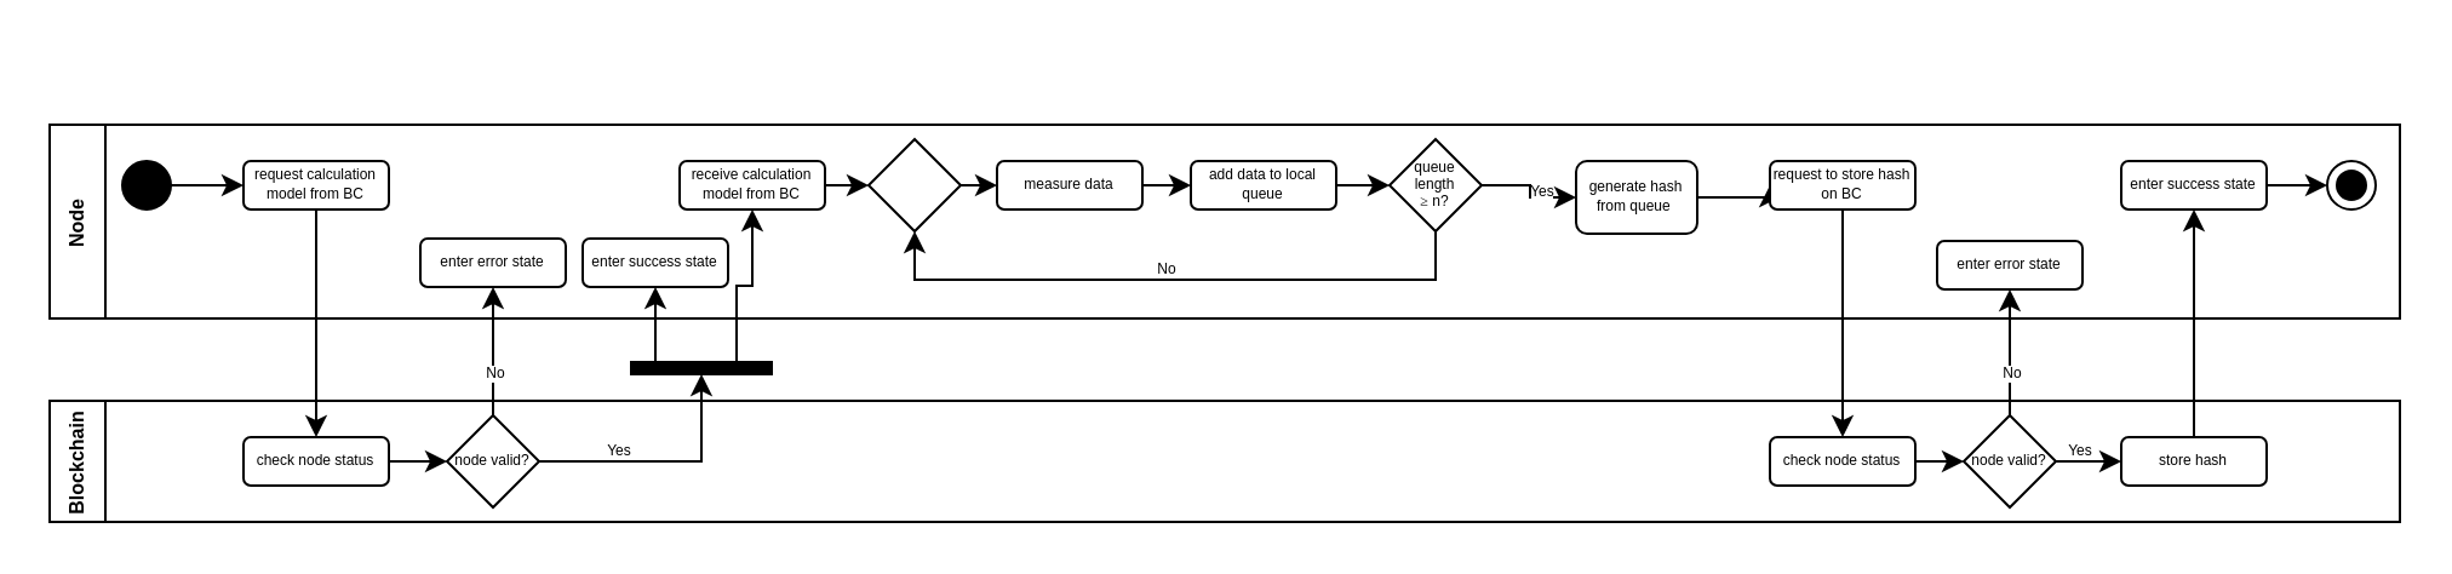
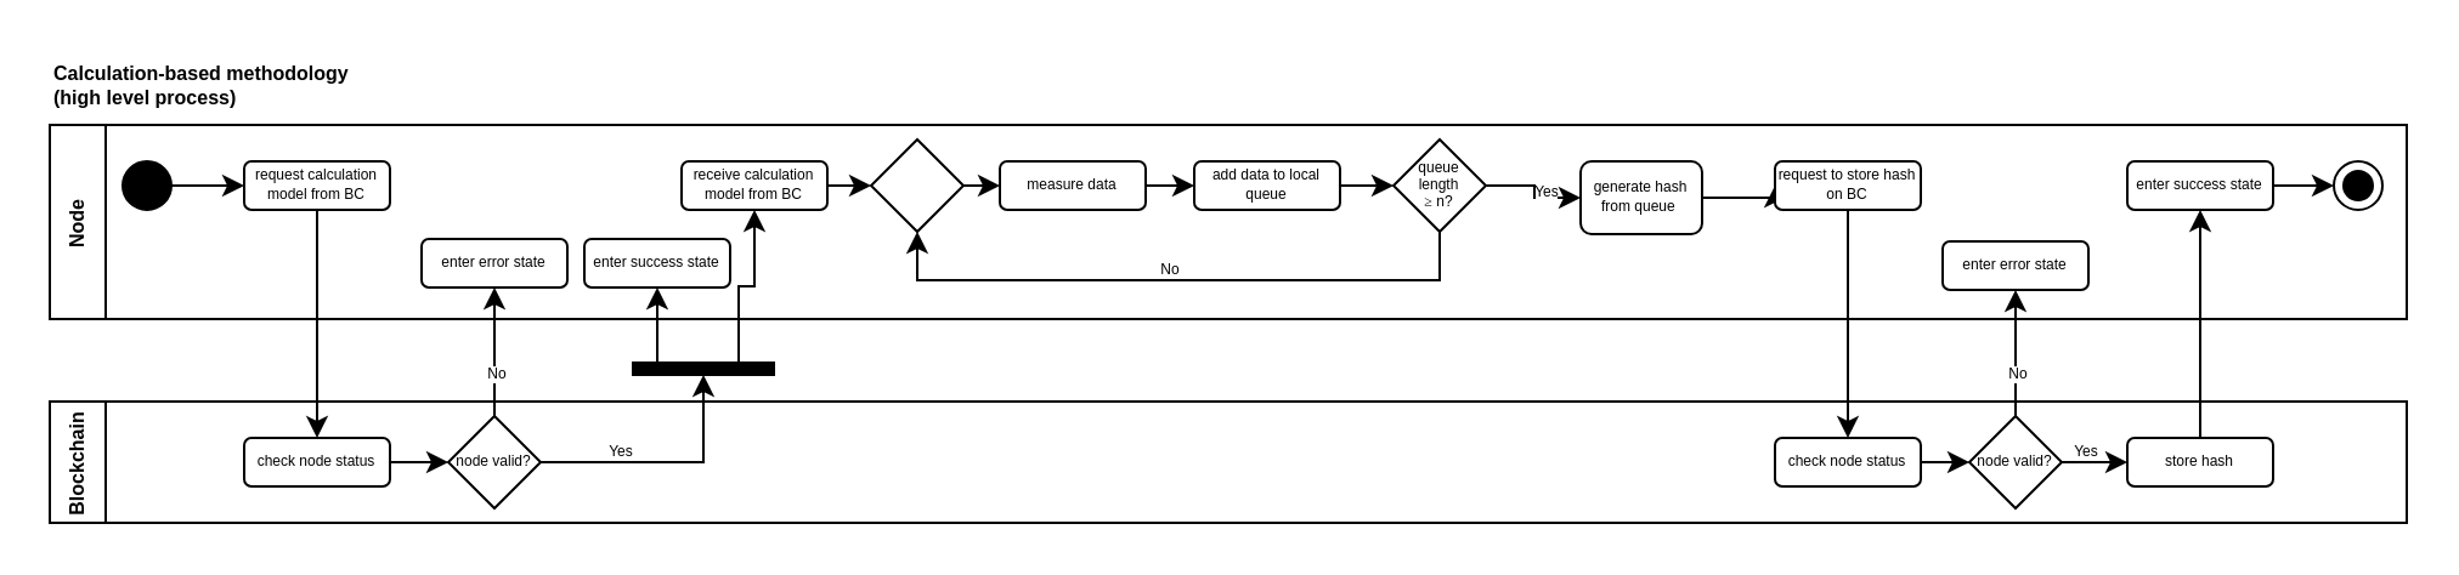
+ <mxCell id="33" value="Calculation-based methodology &lt;br&gt;(high level process)" style="text;html=1;strokeColor=none;fillColor=none;align=left;verticalAlign=middle;whiteSpace=wrap;rounded=0;fontSize=8;fontStyle=1" parent="1" vertex="1"><mxGeometry x="20" y="20" width="150" height="30" as="geometry" /></mxCell>
